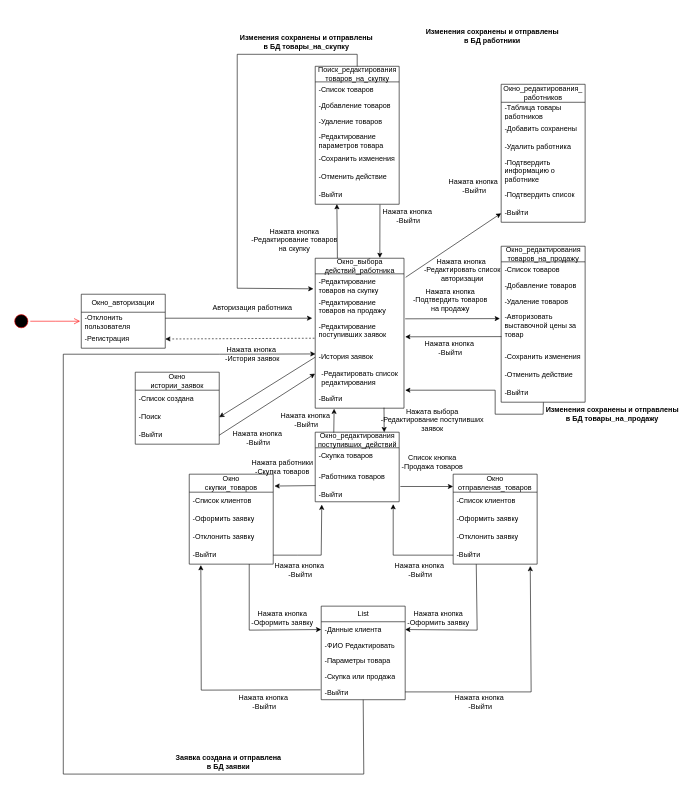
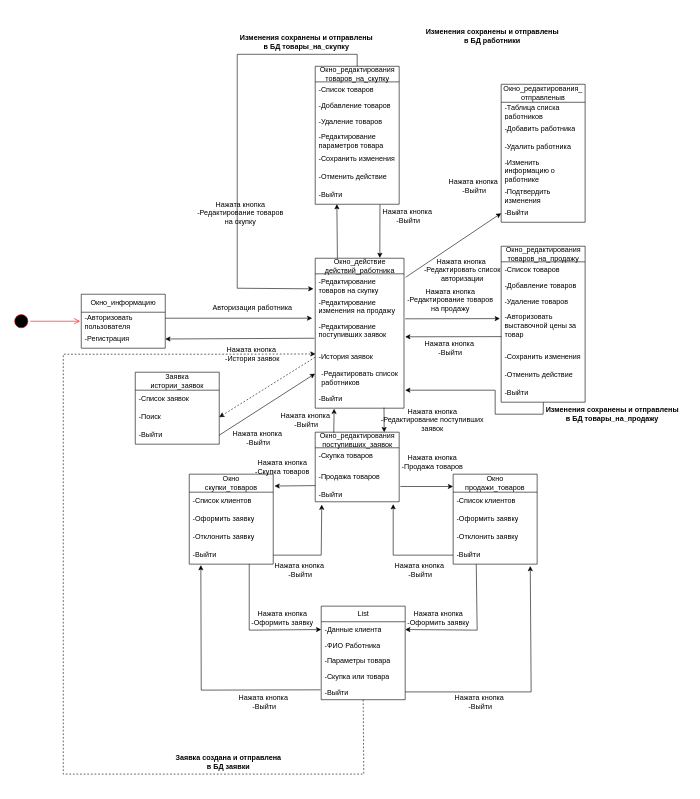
- <mxCell id="18" value="Поиск_редактирования&lt;br&gt;товаров_на_скупку" style="swimlane;fontStyle=0;childLayout=stackLayout;horizontal=1;startSize=26;fillColor=none;horizontalStack=0;resizeParent=1;resizeParentMax=0;resizeLast=0;collapsible=1;marginBottom=0;html=1;" parent="1" vertex="1"><mxGeometry x="525" y="110" width="140" height="230" as="geometry" /></mxCell>
+ <mxCell id="18" value="Окно_редактирования&lt;br&gt;товаров_на_скупку" style="swimlane;fontStyle=0;childLayout=stackLayout;horizontal=1;startSize=26;fillColor=none;horizontalStack=0;resizeParent=1;resizeParentMax=0;resizeLast=0;collapsible=1;marginBottom=0;html=1;" parent="1" vertex="1"><mxGeometry x="525" y="110" width="140" height="230" as="geometry" /></mxCell>
- <mxCell id="89" value="Окно_редактирования_&lt;br&gt;работников" style="swimlane;fontStyle=0;childLayout=stackLayout;horizontal=1;startSize=30;horizontalStack=0;resizeParent=1;resizeParentMax=0;resizeLast=0;collapsible=1;marginBottom=0;whiteSpace=wrap;html=1;" parent="1" vertex="1"><mxGeometry x="835" y="140" width="140" height="230" as="geometry" /></mxCell>
+ <mxCell id="89" value="Окно_редактирования_&lt;br&gt;отправленыв" style="swimlane;fontStyle=0;childLayout=stackLayout;horizontal=1;startSize=30;horizontalStack=0;resizeParent=1;resizeParentMax=0;resizeLast=0;collapsible=1;marginBottom=0;whiteSpace=wrap;html=1;" parent="1" vertex="1"><mxGeometry x="835" y="140" width="140" height="230" as="geometry" /></mxCell>
- <mxCell id="90" value="-Таблица товары работников" style="text;strokeColor=none;fillColor=none;align=left;verticalAlign=middle;spacingLeft=4;spacingRight=4;overflow=hidden;points=[[0,0.5],[1,0.5]];portConstraint=eastwest;rotatable=0;whiteSpace=wrap;html=1;" parent="89" vertex="1"><mxGeometry y="30" width="140" height="30" as="geometry" /></mxCell>
+ <mxCell id="90" value="-Таблица списка работников" style="text;strokeColor=none;fillColor=none;align=left;verticalAlign=middle;spacingLeft=4;spacingRight=4;overflow=hidden;points=[[0,0.5],[1,0.5]];portConstraint=eastwest;rotatable=0;whiteSpace=wrap;html=1;" parent="89" vertex="1"><mxGeometry y="30" width="140" height="30" as="geometry" /></mxCell>
- <mxCell id="91" value="-Добавить сохранены" style="text;strokeColor=none;fillColor=none;align=left;verticalAlign=middle;spacingLeft=4;spacingRight=4;overflow=hidden;points=[[0,0.5],[1,0.5]];portConstraint=eastwest;rotatable=0;whiteSpace=wrap;html=1;" parent="89" vertex="1"><mxGeometry y="60" width="140" height="30" as="geometry" /></mxCell>
+ <mxCell id="91" value="-Добавить работника" style="text;strokeColor=none;fillColor=none;align=left;verticalAlign=middle;spacingLeft=4;spacingRight=4;overflow=hidden;points=[[0,0.5],[1,0.5]];portConstraint=eastwest;rotatable=0;whiteSpace=wrap;html=1;" parent="89" vertex="1"><mxGeometry y="60" width="140" height="30" as="geometry" /></mxCell>
- <mxCell id="93" value="-Подтвердить информацию о работнике" style="text;strokeColor=none;fillColor=none;align=left;verticalAlign=middle;spacingLeft=4;spacingRight=4;overflow=hidden;points=[[0,0.5],[1,0.5]];portConstraint=eastwest;rotatable=0;whiteSpace=wrap;html=1;" parent="89" vertex="1"><mxGeometry y="120" width="140" height="50" as="geometry" /></mxCell>
+ <mxCell id="93" value="-Изменить информацию о работнике" style="text;strokeColor=none;fillColor=none;align=left;verticalAlign=middle;spacingLeft=4;spacingRight=4;overflow=hidden;points=[[0,0.5],[1,0.5]];portConstraint=eastwest;rotatable=0;whiteSpace=wrap;html=1;" parent="89" vertex="1"><mxGeometry y="120" width="140" height="50" as="geometry" /></mxCell>
- <mxCell id="94" value="-Подтвердить список" style="text;strokeColor=none;fillColor=none;align=left;verticalAlign=middle;spacingLeft=4;spacingRight=4;overflow=hidden;points=[[0,0.5],[1,0.5]];portConstraint=eastwest;rotatable=0;whiteSpace=wrap;html=1;" parent="89" vertex="1"><mxGeometry y="170" width="140" height="30" as="geometry" /></mxCell>
+ <mxCell id="94" value="-Подтвердить изменения" style="text;strokeColor=none;fillColor=none;align=left;verticalAlign=middle;spacingLeft=4;spacingRight=4;overflow=hidden;points=[[0,0.5],[1,0.5]];portConstraint=eastwest;rotatable=0;whiteSpace=wrap;html=1;" parent="89" vertex="1"><mxGeometry y="170" width="140" height="30" as="geometry" /></mxCell>
- <mxCell id="28" value="Нажата кнопка&lt;br&gt;-Редактирование товаров&lt;br&gt;на скупку" style="text;html=1;align=center;verticalAlign=middle;resizable=0;points=[];autosize=1;strokeColor=none;fillColor=none;" parent="1" vertex="1"><mxGeometry x="405" y="370" width="170" height="60" as="geometry" /></mxCell>
+ <mxCell id="28" value="Нажата кнопка&lt;br&gt;-Редактирование товаров&lt;br&gt;на скупку" style="text;html=1;align=center;verticalAlign=middle;resizable=0;points=[];autosize=1;strokeColor=none;fillColor=none;" parent="1" vertex="1"><mxGeometry x="315" y="325" width="170" height="60" as="geometry" /></mxCell>
- <mxCell id="10" value="Окно_выбора&lt;br&gt;действий_работника" style="swimlane;fontStyle=0;childLayout=stackLayout;horizontal=1;startSize=26;fillColor=none;horizontalStack=0;resizeParent=1;resizeParentMax=0;resizeLast=0;collapsible=1;marginBottom=0;html=1;" parent="1" vertex="1"><mxGeometry x="525" y="430" width="148" height="250" as="geometry" /></mxCell>
+ <mxCell id="10" value="Окно_действие&lt;br&gt;действий_работника" style="swimlane;fontStyle=0;childLayout=stackLayout;horizontal=1;startSize=26;fillColor=none;horizontalStack=0;resizeParent=1;resizeParentMax=0;resizeLast=0;collapsible=1;marginBottom=0;html=1;" parent="1" vertex="1"><mxGeometry x="525" y="430" width="148" height="250" as="geometry" /></mxCell>
- <mxCell id="40" value="Нажата кнопка&lt;br&gt;-Подтвердить товаров&lt;br&gt;на продажу" style="text;html=1;align=center;verticalAlign=middle;resizable=0;points=[];autosize=1;strokeColor=none;fillColor=none;" parent="1" vertex="1"><mxGeometry x="665" y="470" width="170" height="60" as="geometry" /></mxCell>
+ <mxCell id="40" value="Нажата кнопка&lt;br&gt;-Редактирование товаров&lt;br&gt;на продажу" style="text;html=1;align=center;verticalAlign=middle;resizable=0;points=[];autosize=1;strokeColor=none;fillColor=none;" parent="1" vertex="1"><mxGeometry x="665" y="470" width="170" height="60" as="geometry" /></mxCell>
- <mxCell id="4" value="Окно_авторизации" style="swimlane;fontStyle=0;childLayout=stackLayout;horizontal=1;startSize=30;horizontalStack=0;resizeParent=1;resizeParentMax=0;resizeLast=0;collapsible=1;marginBottom=0;whiteSpace=wrap;html=1;" parent="1" vertex="1"><mxGeometry x="135" y="490" width="140" height="90" as="geometry"><mxRectangle x="140" y="480" width="150" height="30" as="alternateBounds" /></mxGeometry></mxCell>
+ <mxCell id="4" value="Окно_информацию" style="swimlane;fontStyle=0;childLayout=stackLayout;horizontal=1;startSize=30;horizontalStack=0;resizeParent=1;resizeParentMax=0;resizeLast=0;collapsible=1;marginBottom=0;whiteSpace=wrap;html=1;" parent="1" vertex="1"><mxGeometry x="135" y="490" width="140" height="90" as="geometry"><mxRectangle x="140" y="480" width="150" height="30" as="alternateBounds" /></mxGeometry></mxCell>
- <mxCell id="12" value="-Редактирование товаров на продажу" style="text;strokeColor=none;fillColor=none;align=left;verticalAlign=top;spacingLeft=4;spacingRight=4;overflow=hidden;rotatable=0;points=[[0,0.5],[1,0.5]];portConstraint=eastwest;whiteSpace=wrap;html=1;" parent="10" vertex="1"><mxGeometry y="60" width="148" height="40" as="geometry" /></mxCell>
+ <mxCell id="12" value="-Редактирование изменения на продажу" style="text;strokeColor=none;fillColor=none;align=left;verticalAlign=top;spacingLeft=4;spacingRight=4;overflow=hidden;rotatable=0;points=[[0,0.5],[1,0.5]];portConstraint=eastwest;whiteSpace=wrap;html=1;" parent="10" vertex="1"><mxGeometry y="60" width="148" height="40" as="geometry" /></mxCell>
- <mxCell id="5" value="-Отклонить пользователя" style="text;strokeColor=none;fillColor=none;align=left;verticalAlign=middle;spacingLeft=4;spacingRight=4;overflow=hidden;points=[[0,0.5],[1,0.5]];portConstraint=eastwest;rotatable=0;whiteSpace=wrap;html=1;" parent="4" vertex="1"><mxGeometry y="30" width="140" height="30" as="geometry" /></mxCell>
+ <mxCell id="5" value="-Авторизовать пользователя" style="text;strokeColor=none;fillColor=none;align=left;verticalAlign=middle;spacingLeft=4;spacingRight=4;overflow=hidden;points=[[0,0.5],[1,0.5]];portConstraint=eastwest;rotatable=0;whiteSpace=wrap;html=1;" parent="4" vertex="1"><mxGeometry y="30" width="140" height="30" as="geometry" /></mxCell>
- <mxCell id="17" value="" style="endArrow=classic;html=1;rounded=0;exitX=-0.008;exitY=0.667;exitDx=0;exitDy=0;exitPerimeter=0;dashed=1;" parent="1" source="13" target="6" edge="1"><mxGeometry width="50" height="50" relative="1" as="geometry"><mxPoint x="625" y="480" as="sourcePoint" /><mxPoint x="675" y="430" as="targetPoint" /></mxGeometry></mxCell>
+ <mxCell id="17" value="" style="endArrow=classic;html=1;rounded=0;exitX=-0.008;exitY=0.667;exitDx=0;exitDy=0;exitPerimeter=0;" parent="1" source="13" target="6" edge="1"><mxGeometry width="50" height="50" relative="1" as="geometry"><mxPoint x="625" y="480" as="sourcePoint" /><mxPoint x="675" y="430" as="targetPoint" /></mxGeometry></mxCell>
- <mxCell id="15" value="&lt;div style=&quot;text-align: left;&quot;&gt;&lt;span style=&quot;background-color: initial;&quot;&gt;-Редактировать список&lt;/span&gt;&lt;/div&gt;&lt;div style=&quot;text-align: left;&quot;&gt;редактирования&lt;/div&gt;" style="text;html=1;align=center;verticalAlign=middle;resizable=0;points=[];autosize=1;strokeColor=none;fillColor=none;" parent="10" vertex="1"><mxGeometry y="180" width="148" height="40" as="geometry" /></mxCell>
+ <mxCell id="15" value="&lt;div style=&quot;text-align: left;&quot;&gt;&lt;span style=&quot;background-color: initial;&quot;&gt;-Редактировать список&lt;/span&gt;&lt;/div&gt;&lt;div style=&quot;text-align: left;&quot;&gt;работников&lt;/div&gt;" style="text;html=1;align=center;verticalAlign=middle;resizable=0;points=[];autosize=1;strokeColor=none;fillColor=none;" parent="10" vertex="1"><mxGeometry y="180" width="148" height="40" as="geometry" /></mxCell>
- <mxCell id="81" value="Окно&lt;br&gt;истории_заявок" style="swimlane;fontStyle=0;childLayout=stackLayout;horizontal=1;startSize=30;horizontalStack=0;resizeParent=1;resizeParentMax=0;resizeLast=0;collapsible=1;marginBottom=0;whiteSpace=wrap;html=1;" parent="1" vertex="1"><mxGeometry x="225" y="620" width="140" height="120" as="geometry" /></mxCell>
+ <mxCell id="81" value="Заявка&lt;br&gt;истории_заявок" style="swimlane;fontStyle=0;childLayout=stackLayout;horizontal=1;startSize=30;horizontalStack=0;resizeParent=1;resizeParentMax=0;resizeLast=0;collapsible=1;marginBottom=0;whiteSpace=wrap;html=1;" parent="1" vertex="1"><mxGeometry x="225" y="620" width="140" height="120" as="geometry" /></mxCell>
- <mxCell id="87" value="" style="endArrow=classic;html=1;rounded=0;entryX=1;entryY=0.5;entryDx=0;entryDy=0;exitX=0;exitY=0.5;exitDx=0;exitDy=0;" parent="1" source="14" target="83" edge="1"><mxGeometry width="50" height="50" relative="1" as="geometry"><mxPoint x="325" y="720" as="sourcePoint" /><mxPoint x="375" y="670" as="targetPoint" /></mxGeometry></mxCell>
+ <mxCell id="87" value="" style="endArrow=classic;html=1;rounded=0;entryX=1;entryY=0.5;entryDx=0;entryDy=0;exitX=0;exitY=0.5;exitDx=0;exitDy=0;dashed=1;" parent="1" source="14" target="83" edge="1"><mxGeometry width="50" height="50" relative="1" as="geometry"><mxPoint x="325" y="720" as="sourcePoint" /><mxPoint x="375" y="670" as="targetPoint" /></mxGeometry></mxCell>
- <mxCell id="82" value="-Список создана" style="text;strokeColor=none;fillColor=none;align=left;verticalAlign=middle;spacingLeft=4;spacingRight=4;overflow=hidden;points=[[0,0.5],[1,0.5]];portConstraint=eastwest;rotatable=0;whiteSpace=wrap;html=1;" parent="81" vertex="1"><mxGeometry y="30" width="140" height="30" as="geometry" /></mxCell>
+ <mxCell id="82" value="-Список заявок" style="text;strokeColor=none;fillColor=none;align=left;verticalAlign=middle;spacingLeft=4;spacingRight=4;overflow=hidden;points=[[0,0.5],[1,0.5]];portConstraint=eastwest;rotatable=0;whiteSpace=wrap;html=1;" parent="81" vertex="1"><mxGeometry y="30" width="140" height="30" as="geometry" /></mxCell>
- <mxCell id="48" value="Нажата выбора&lt;br&gt;-Редактирование поступивших&lt;br&gt;заявок" style="text;html=1;align=center;verticalAlign=middle;resizable=0;points=[];autosize=1;strokeColor=none;fillColor=none;" parent="1" vertex="1"><mxGeometry x="625" y="670" width="190" height="60" as="geometry" /></mxCell>
+ <mxCell id="48" value="Нажата кнопка&lt;br&gt;-Редактирование поступивших&lt;br&gt;заявок" style="text;html=1;align=center;verticalAlign=middle;resizable=0;points=[];autosize=1;strokeColor=none;fillColor=none;" parent="1" vertex="1"><mxGeometry x="625" y="670" width="190" height="60" as="geometry" /></mxCell>
- <mxCell id="41" value="Окно_редактирования&lt;br&gt;поступивших_действий" style="swimlane;fontStyle=0;childLayout=stackLayout;horizontal=1;startSize=26;fillColor=none;horizontalStack=0;resizeParent=1;resizeParentMax=0;resizeLast=0;collapsible=1;marginBottom=0;html=1;" parent="1" vertex="1"><mxGeometry x="525" y="720" width="140" height="116" as="geometry" /></mxCell>
+ <mxCell id="41" value="Окно_редактирования&lt;br&gt;поступивших_заявок" style="swimlane;fontStyle=0;childLayout=stackLayout;horizontal=1;startSize=26;fillColor=none;horizontalStack=0;resizeParent=1;resizeParentMax=0;resizeLast=0;collapsible=1;marginBottom=0;html=1;" parent="1" vertex="1"><mxGeometry x="525" y="720" width="140" height="116" as="geometry" /></mxCell>
- <mxCell id="65" value="Список кнопка&lt;br&gt;-Продажа товаров" style="text;html=1;align=center;verticalAlign=middle;resizable=0;points=[];autosize=1;strokeColor=none;fillColor=none;" parent="1" vertex="1"><mxGeometry x="655" y="750" width="130" height="40" as="geometry" /></mxCell>
+ <mxCell id="65" value="Нажата кнопка&lt;br&gt;-Продажа товаров" style="text;html=1;align=center;verticalAlign=middle;resizable=0;points=[];autosize=1;strokeColor=none;fillColor=none;" parent="1" vertex="1"><mxGeometry x="655" y="750" width="130" height="40" as="geometry" /></mxCell>
- <mxCell id="64" value="Нажата работники&lt;br&gt;-Скупка товаров" style="text;html=1;align=center;verticalAlign=middle;resizable=0;points=[];autosize=1;strokeColor=none;fillColor=none;" parent="1" vertex="1"><mxGeometry x="415" y="758" width="110" height="40" as="geometry" /></mxCell>
+ <mxCell id="64" value="Нажата кнопка&lt;br&gt;-Скупка товаров" style="text;html=1;align=center;verticalAlign=middle;resizable=0;points=[];autosize=1;strokeColor=none;fillColor=none;" parent="1" vertex="1"><mxGeometry x="415" y="758" width="110" height="40" as="geometry" /></mxCell>
- <mxCell id="43" value="-Работника товаров" style="text;strokeColor=none;fillColor=none;align=left;verticalAlign=top;spacingLeft=4;spacingRight=4;overflow=hidden;rotatable=0;points=[[0,0.5],[1,0.5]];portConstraint=eastwest;whiteSpace=wrap;html=1;" parent="41" vertex="1"><mxGeometry y="60" width="140" height="30" as="geometry" /></mxCell>
+ <mxCell id="43" value="-Продажа товаров" style="text;strokeColor=none;fillColor=none;align=left;verticalAlign=top;spacingLeft=4;spacingRight=4;overflow=hidden;rotatable=0;points=[[0,0.5],[1,0.5]];portConstraint=eastwest;whiteSpace=wrap;html=1;" parent="41" vertex="1"><mxGeometry y="60" width="140" height="30" as="geometry" /></mxCell>
- <mxCell id="49" value="Окно&lt;br&gt;отправленав_товаров" style="swimlane;fontStyle=0;childLayout=stackLayout;horizontal=1;startSize=30;horizontalStack=0;resizeParent=1;resizeParentMax=0;resizeLast=0;collapsible=1;marginBottom=0;whiteSpace=wrap;html=1;" parent="1" vertex="1"><mxGeometry x="755" y="790" width="140" height="150" as="geometry" /></mxCell>
+ <mxCell id="49" value="Окно&lt;br&gt;продажи_товаров" style="swimlane;fontStyle=0;childLayout=stackLayout;horizontal=1;startSize=30;horizontalStack=0;resizeParent=1;resizeParentMax=0;resizeLast=0;collapsible=1;marginBottom=0;whiteSpace=wrap;html=1;" parent="1" vertex="1"><mxGeometry x="755" y="790" width="140" height="150" as="geometry" /></mxCell>
- <mxCell id="103" value="" style="endArrow=classic;html=1;rounded=0;exitX=0.5;exitY=1;exitDx=0;exitDy=0;entryX=0.003;entryY=0.319;entryDx=0;entryDy=0;entryPerimeter=0;" parent="1" source="67" target="14" edge="1"><mxGeometry width="50" height="50" relative="1" as="geometry"><mxPoint x="606" y="1194" as="sourcePoint" /><mxPoint x="665" y="645" as="targetPoint" /><Array as="points"><mxPoint x="606" y="1290" /><mxPoint x="105" y="1290" /><mxPoint x="105" y="590" /><mxPoint x="365" y="590" /></Array></mxGeometry></mxCell>
+ <mxCell id="103" value="" style="endArrow=classic;html=1;rounded=0;exitX=0.5;exitY=1;exitDx=0;exitDy=0;entryX=0.003;entryY=0.319;entryDx=0;entryDy=0;entryPerimeter=0;dashed=1;" parent="1" source="67" target="14" edge="1"><mxGeometry width="50" height="50" relative="1" as="geometry"><mxPoint x="606" y="1194" as="sourcePoint" /><mxPoint x="665" y="645" as="targetPoint" /><Array as="points"><mxPoint x="606" y="1290" /><mxPoint x="105" y="1290" /><mxPoint x="105" y="590" /><mxPoint x="365" y="590" /></Array></mxGeometry></mxCell>
- <mxCell id="69" value="-ФИО Редактировать" style="text;strokeColor=none;fillColor=none;align=left;verticalAlign=top;spacingLeft=4;spacingRight=4;overflow=hidden;rotatable=0;points=[[0,0.5],[1,0.5]];portConstraint=eastwest;whiteSpace=wrap;html=1;" parent="67" vertex="1"><mxGeometry y="52" width="140" height="26" as="geometry" /></mxCell>
+ <mxCell id="69" value="-ФИО Работника" style="text;strokeColor=none;fillColor=none;align=left;verticalAlign=top;spacingLeft=4;spacingRight=4;overflow=hidden;rotatable=0;points=[[0,0.5],[1,0.5]];portConstraint=eastwest;whiteSpace=wrap;html=1;" parent="67" vertex="1"><mxGeometry y="52" width="140" height="26" as="geometry" /></mxCell>
- <mxCell id="71" value="-Скупка или продажа" style="text;strokeColor=none;fillColor=none;align=left;verticalAlign=top;spacingLeft=4;spacingRight=4;overflow=hidden;rotatable=0;points=[[0,0.5],[1,0.5]];portConstraint=eastwest;whiteSpace=wrap;html=1;" parent="67" vertex="1"><mxGeometry y="104" width="140" height="26" as="geometry" /></mxCell>
+ <mxCell id="71" value="-Скупка или товара" style="text;strokeColor=none;fillColor=none;align=left;verticalAlign=top;spacingLeft=4;spacingRight=4;overflow=hidden;rotatable=0;points=[[0,0.5],[1,0.5]];portConstraint=eastwest;whiteSpace=wrap;html=1;" parent="67" vertex="1"><mxGeometry y="104" width="140" height="26" as="geometry" /></mxCell>
